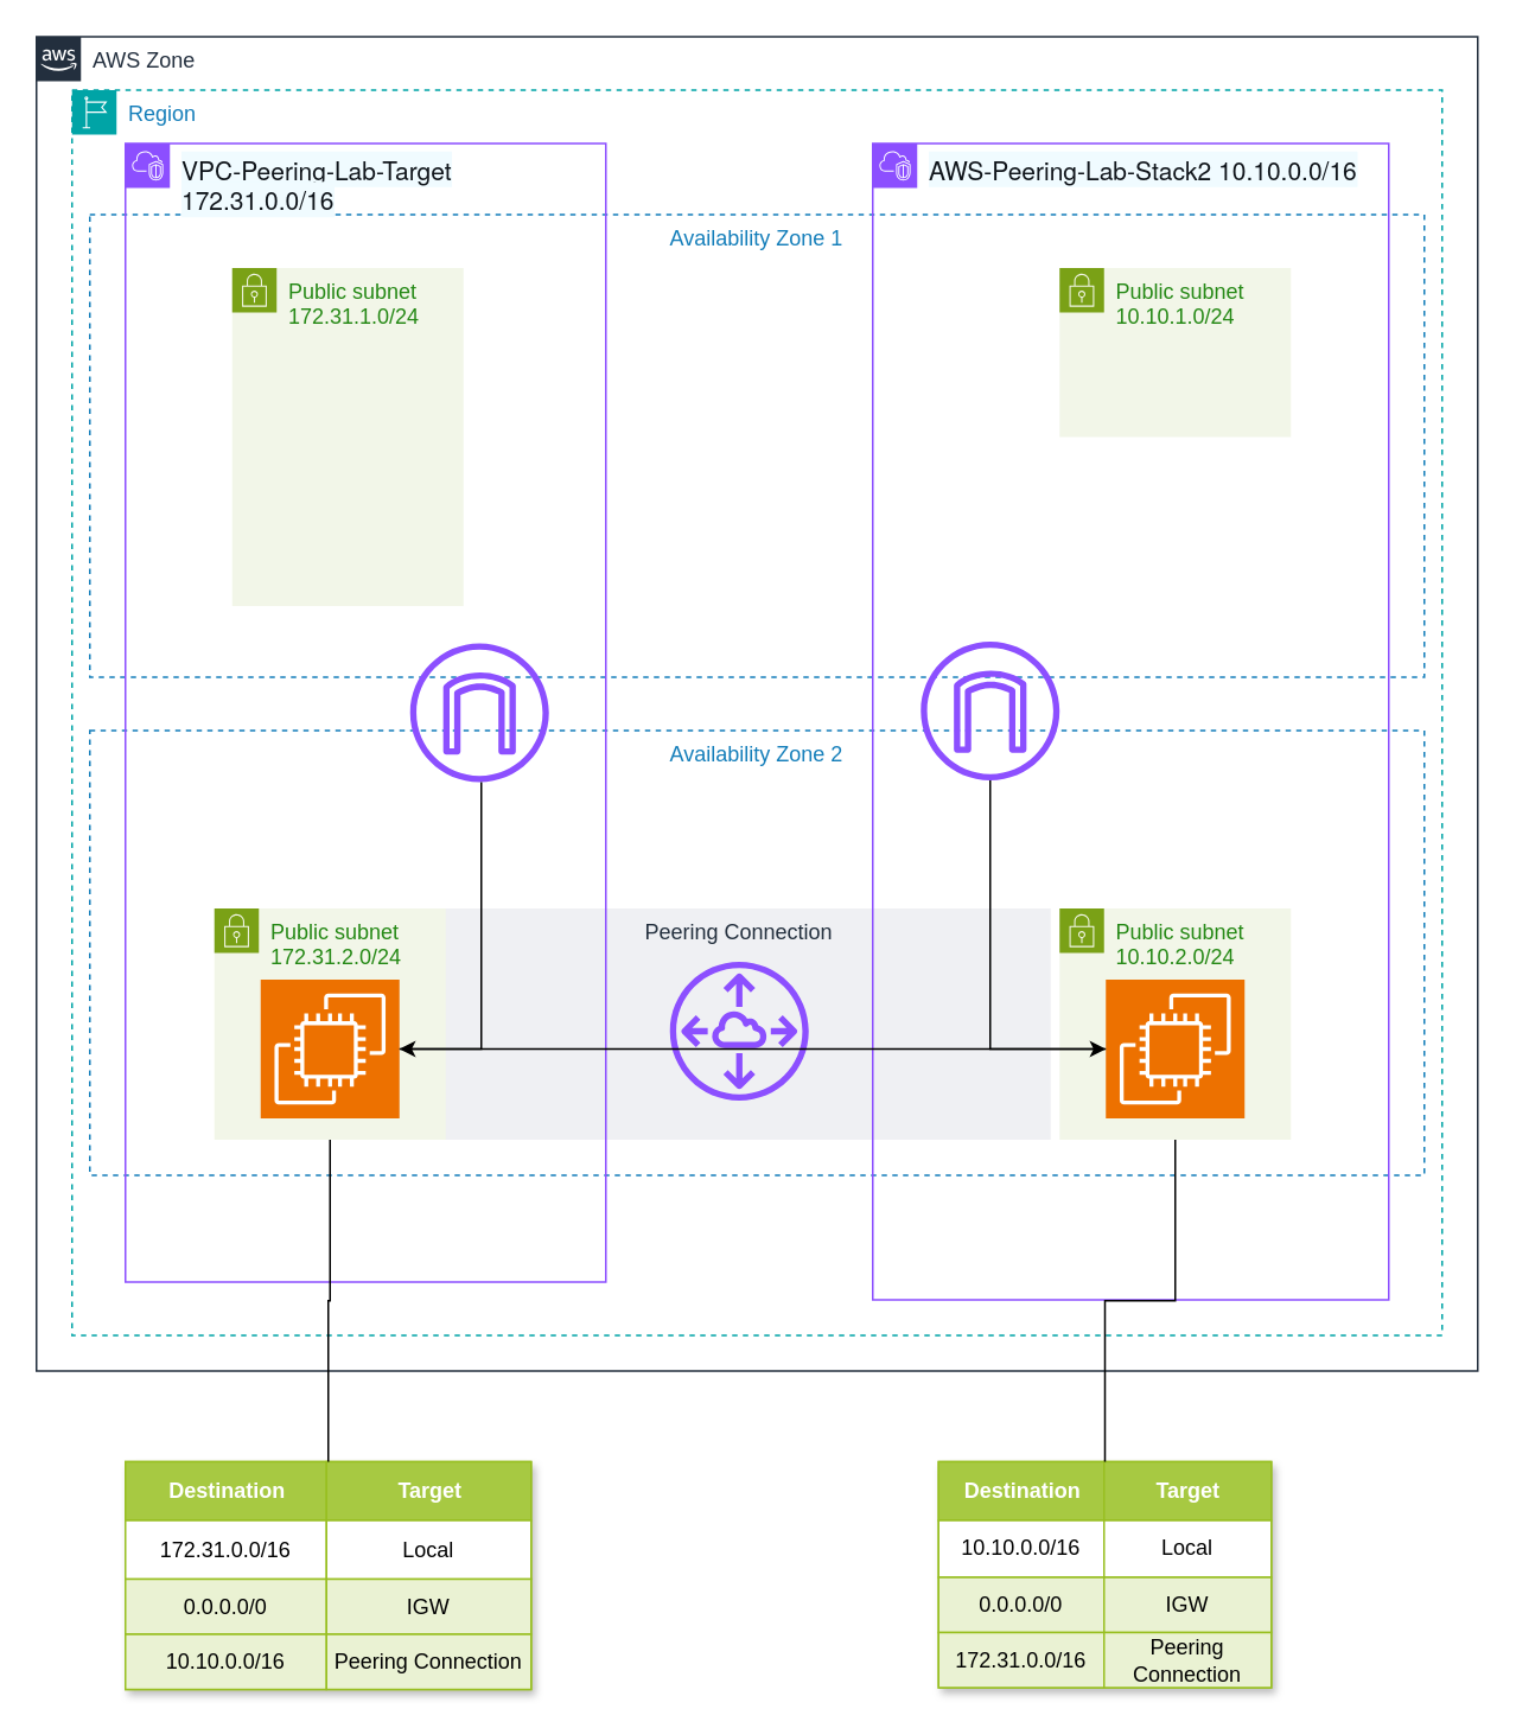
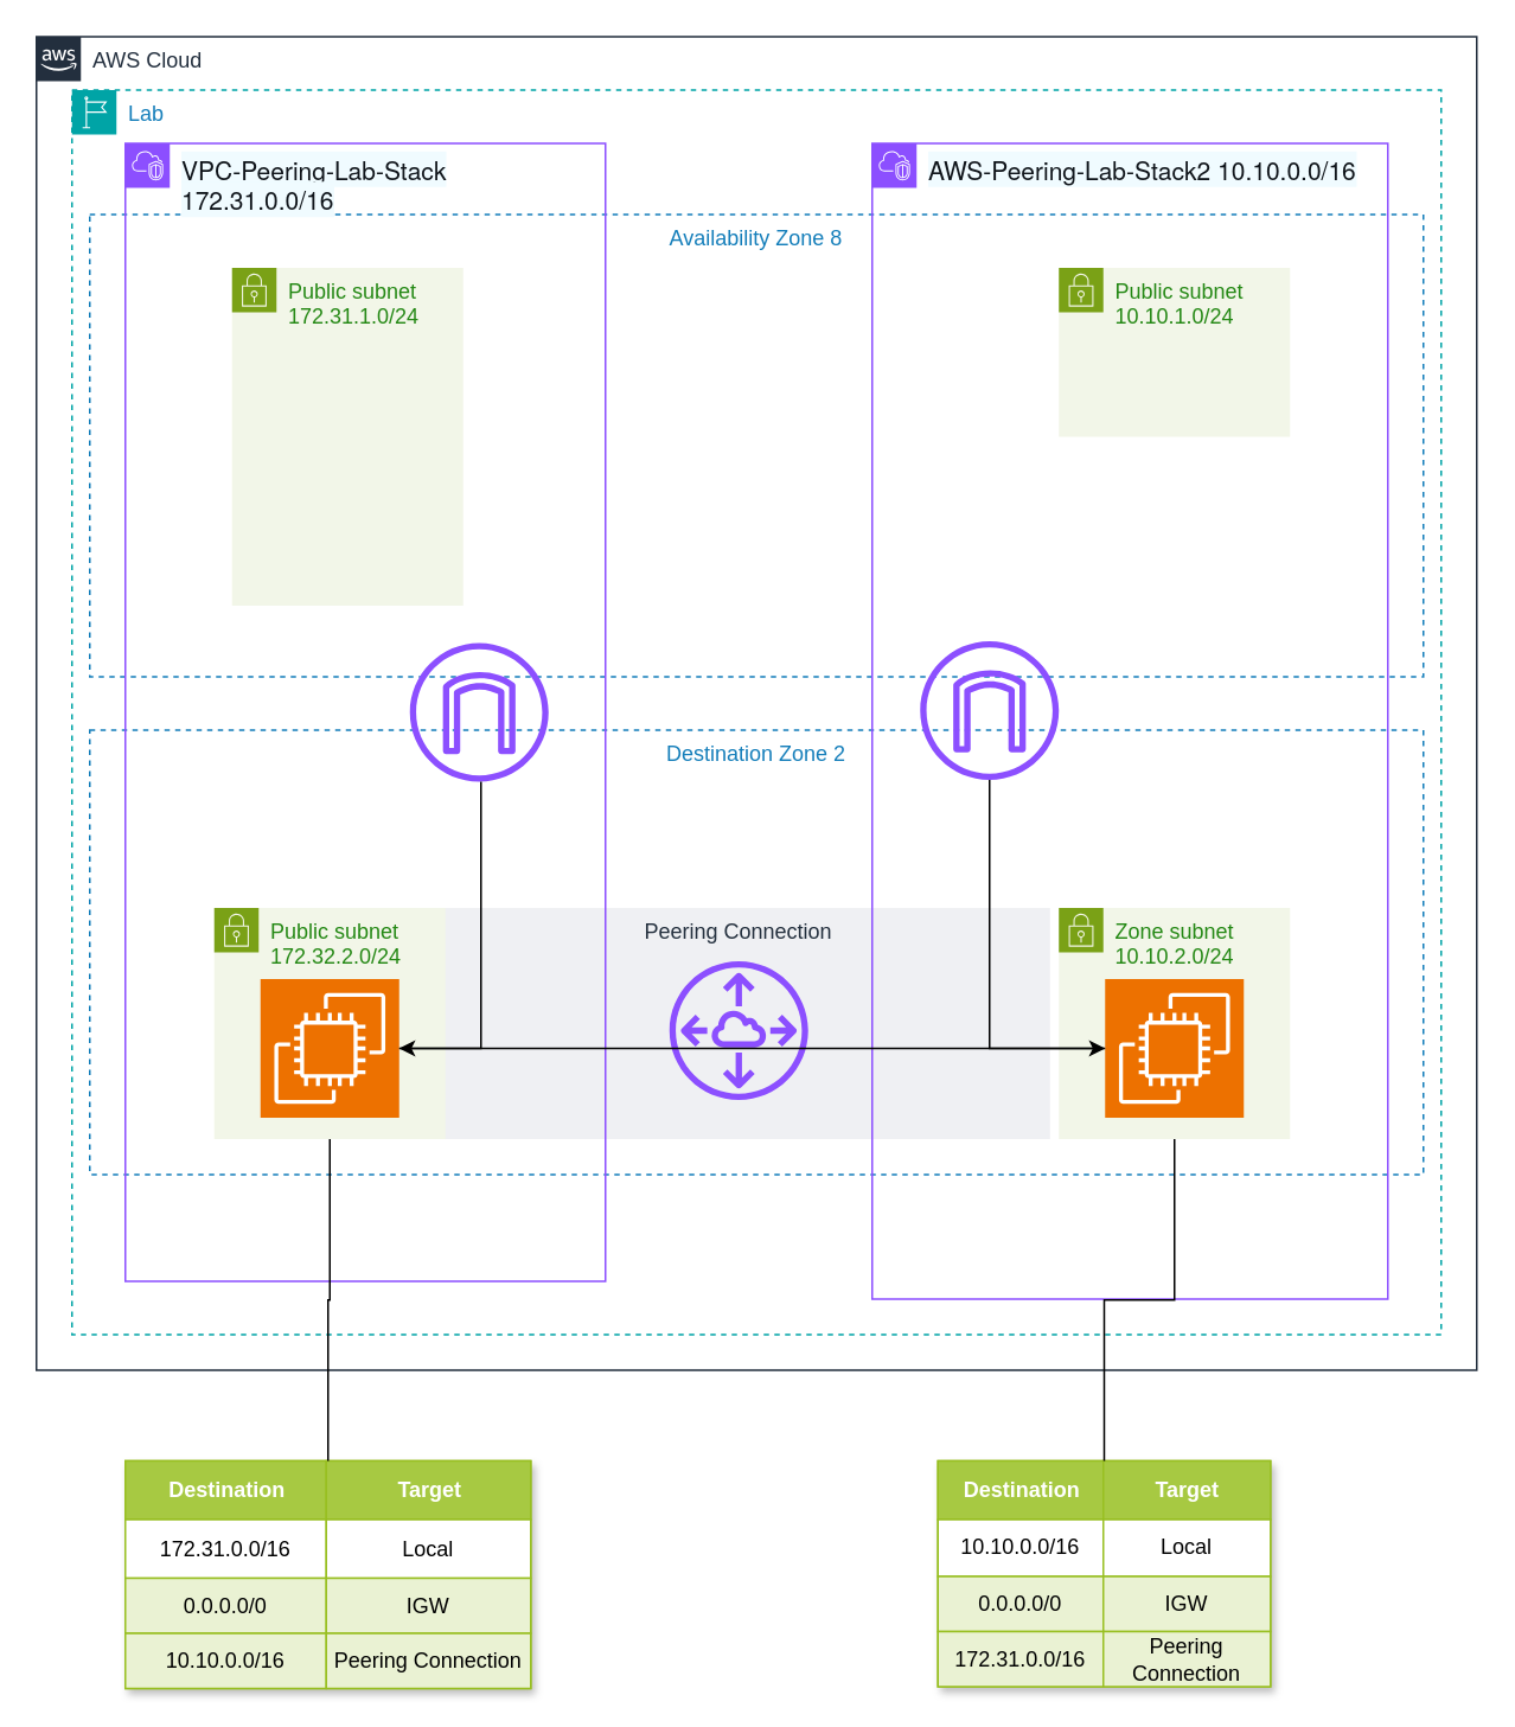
- <mxCell id="2" value="AWS Zone" style="points=[[0,0],[0.25,0],[0.5,0],[0.75,0],[1,0],[1,0.25],[1,0.5],[1,0.75],[1,1],[0.75,1],[0.5,1],[0.25,1],[0,1],[0,0.75],[0,0.5],[0,0.25]];outlineConnect=0;gradientColor=none;html=1;whiteSpace=wrap;fontSize=12;fontStyle=0;container=1;pointerEvents=0;collapsible=0;recursiveResize=0;shape=mxgraph.aws4.group;grIcon=mxgraph.aws4.group_aws_cloud_alt;strokeColor=#232F3E;fillColor=none;verticalAlign=top;align=left;spacingLeft=30;fontColor=#232F3E;dashed=0;" parent="1" vertex="1"><mxGeometry x="20" y="20" width="810" height="750" as="geometry" /></mxCell>
+ <mxCell id="2" value="AWS Cloud" style="points=[[0,0],[0.25,0],[0.5,0],[0.75,0],[1,0],[1,0.25],[1,0.5],[1,0.75],[1,1],[0.75,1],[0.5,1],[0.25,1],[0,1],[0,0.75],[0,0.5],[0,0.25]];outlineConnect=0;gradientColor=none;html=1;whiteSpace=wrap;fontSize=12;fontStyle=0;container=1;pointerEvents=0;collapsible=0;recursiveResize=0;shape=mxgraph.aws4.group;grIcon=mxgraph.aws4.group_aws_cloud_alt;strokeColor=#232F3E;fillColor=none;verticalAlign=top;align=left;spacingLeft=30;fontColor=#232F3E;dashed=0;" parent="1" vertex="1"><mxGeometry x="20" y="20" width="810" height="750" as="geometry" /></mxCell>
- <mxCell id="3" value="Region" style="points=[[0,0],[0.25,0],[0.5,0],[0.75,0],[1,0],[1,0.25],[1,0.5],[1,0.75],[1,1],[0.75,1],[0.5,1],[0.25,1],[0,1],[0,0.75],[0,0.5],[0,0.25]];outlineConnect=0;gradientColor=none;html=1;whiteSpace=wrap;fontSize=12;fontStyle=0;container=1;pointerEvents=0;collapsible=0;recursiveResize=0;shape=mxgraph.aws4.group;grIcon=mxgraph.aws4.group_region;strokeColor=#00A4A6;fillColor=none;verticalAlign=top;align=left;spacingLeft=30;fontColor=#147EBA;dashed=1;" parent="2" vertex="1"><mxGeometry x="20" y="30" width="770" height="700" as="geometry" /></mxCell>
+ <mxCell id="3" value="Lab" style="points=[[0,0],[0.25,0],[0.5,0],[0.75,0],[1,0],[1,0.25],[1,0.5],[1,0.75],[1,1],[0.75,1],[0.5,1],[0.25,1],[0,1],[0,0.75],[0,0.5],[0,0.25]];outlineConnect=0;gradientColor=none;html=1;whiteSpace=wrap;fontSize=12;fontStyle=0;container=1;pointerEvents=0;collapsible=0;recursiveResize=0;shape=mxgraph.aws4.group;grIcon=mxgraph.aws4.group_region;strokeColor=#00A4A6;fillColor=none;verticalAlign=top;align=left;spacingLeft=30;fontColor=#147EBA;dashed=1;" parent="2" vertex="1"><mxGeometry x="20" y="30" width="770" height="700" as="geometry" /></mxCell>
- <mxCell id="14" value="&lt;span style=&quot;color: rgb(15, 20, 26); font-family: &amp;quot;Amazon Ember&amp;quot;, &amp;quot;Helvetica Neue&amp;quot;, Roboto, Arial, sans-serif; font-size: 14px; background-color: rgb(240, 251, 255);&quot;&gt;VPC-Peering-Lab-Target 172.31.0.0/16&lt;/span&gt;" style="points=[[0,0],[0.25,0],[0.5,0],[0.75,0],[1,0],[1,0.25],[1,0.5],[1,0.75],[1,1],[0.75,1],[0.5,1],[0.25,1],[0,1],[0,0.75],[0,0.5],[0,0.25]];outlineConnect=0;gradientColor=none;html=1;whiteSpace=wrap;fontSize=12;fontStyle=0;container=1;pointerEvents=0;collapsible=0;recursiveResize=0;shape=mxgraph.aws4.group;grIcon=mxgraph.aws4.group_vpc2;strokeColor=#8C4FFF;fillColor=none;verticalAlign=top;align=left;spacingLeft=30;fontColor=#AAB7B8;dashed=0;" parent="13" vertex="1"><mxGeometry width="270" height="640" as="geometry" /></mxCell>
+ <mxCell id="14" value="&lt;span style=&quot;color: rgb(15, 20, 26); font-family: &amp;quot;Amazon Ember&amp;quot;, &amp;quot;Helvetica Neue&amp;quot;, Roboto, Arial, sans-serif; font-size: 14px; background-color: rgb(240, 251, 255);&quot;&gt;VPC-Peering-Lab-Stack 172.31.0.0/16&lt;/span&gt;" style="points=[[0,0],[0.25,0],[0.5,0],[0.75,0],[1,0],[1,0.25],[1,0.5],[1,0.75],[1,1],[0.75,1],[0.5,1],[0.25,1],[0,1],[0,0.75],[0,0.5],[0,0.25]];outlineConnect=0;gradientColor=none;html=1;whiteSpace=wrap;fontSize=12;fontStyle=0;container=1;pointerEvents=0;collapsible=0;recursiveResize=0;shape=mxgraph.aws4.group;grIcon=mxgraph.aws4.group_vpc2;strokeColor=#8C4FFF;fillColor=none;verticalAlign=top;align=left;spacingLeft=30;fontColor=#AAB7B8;dashed=0;" parent="13" vertex="1"><mxGeometry width="270" height="640" as="geometry" /></mxCell>
- <mxCell id="4" value="Availability Zone 1" style="fillColor=none;strokeColor=#147EBA;dashed=1;verticalAlign=top;fontStyle=0;fontColor=#147EBA;whiteSpace=wrap;html=1;container=1;" parent="3" vertex="1"><mxGeometry x="10" y="70" width="750" height="260" as="geometry" /></mxCell>
+ <mxCell id="4" value="Availability Zone 8" style="fillColor=none;strokeColor=#147EBA;dashed=1;verticalAlign=top;fontStyle=0;fontColor=#147EBA;whiteSpace=wrap;html=1;container=1;" parent="3" vertex="1"><mxGeometry x="10" y="70" width="750" height="260" as="geometry" /></mxCell>
- <mxCell id="5" value="Availability Zone 2" style="fillColor=none;strokeColor=#147EBA;dashed=1;verticalAlign=top;fontStyle=0;fontColor=#147EBA;whiteSpace=wrap;html=1;" parent="3" vertex="1"><mxGeometry x="10" y="360" width="750" height="250" as="geometry" /></mxCell>
+ <mxCell id="5" value="Destination Zone 2" style="fillColor=none;strokeColor=#147EBA;dashed=1;verticalAlign=top;fontStyle=0;fontColor=#147EBA;whiteSpace=wrap;html=1;" parent="3" vertex="1"><mxGeometry x="10" y="360" width="750" height="250" as="geometry" /></mxCell>
- <mxCell id="17" value="Public subnet&lt;div&gt;172.31.2.0/&lt;span style=&quot;background-color: transparent; color: light-dark(rgb(36, 136, 20), rgb(85, 171, 71));&quot;&gt;24&lt;/span&gt;&lt;/div&gt;" style="points=[[0,0],[0.25,0],[0.5,0],[0.75,0],[1,0],[1,0.25],[1,0.5],[1,0.75],[1,1],[0.75,1],[0.5,1],[0.25,1],[0,1],[0,0.75],[0,0.5],[0,0.25]];outlineConnect=0;gradientColor=none;html=1;whiteSpace=wrap;fontSize=12;fontStyle=0;container=1;pointerEvents=0;collapsible=0;recursiveResize=0;shape=mxgraph.aws4.group;grIcon=mxgraph.aws4.group_security_group;grStroke=0;strokeColor=#7AA116;fillColor=#F2F6E8;verticalAlign=top;align=left;spacingLeft=30;fontColor=#248814;dashed=0;" parent="3" vertex="1"><mxGeometry x="80" y="460" width="130" height="130" as="geometry" /></mxCell>
+ <mxCell id="17" value="Public subnet&lt;div&gt;172.32.2.0/&lt;span style=&quot;background-color: transparent; color: light-dark(rgb(36, 136, 20), rgb(85, 171, 71));&quot;&gt;24&lt;/span&gt;&lt;/div&gt;" style="points=[[0,0],[0.25,0],[0.5,0],[0.75,0],[1,0],[1,0.25],[1,0.5],[1,0.75],[1,1],[0.75,1],[0.5,1],[0.25,1],[0,1],[0,0.75],[0,0.5],[0,0.25]];outlineConnect=0;gradientColor=none;html=1;whiteSpace=wrap;fontSize=12;fontStyle=0;container=1;pointerEvents=0;collapsible=0;recursiveResize=0;shape=mxgraph.aws4.group;grIcon=mxgraph.aws4.group_security_group;grStroke=0;strokeColor=#7AA116;fillColor=#F2F6E8;verticalAlign=top;align=left;spacingLeft=30;fontColor=#248814;dashed=0;" parent="3" vertex="1"><mxGeometry x="80" y="460" width="130" height="130" as="geometry" /></mxCell>
- <mxCell id="9" value="Public subnet&lt;div&gt;10.10.2.0/&lt;span style=&quot;background-color: transparent; color: light-dark(rgb(36, 136, 20), rgb(85, 171, 71));&quot;&gt;24&lt;/span&gt;&lt;/div&gt;" style="points=[[0,0],[0.25,0],[0.5,0],[0.75,0],[1,0],[1,0.25],[1,0.5],[1,0.75],[1,1],[0.75,1],[0.5,1],[0.25,1],[0,1],[0,0.75],[0,0.5],[0,0.25]];outlineConnect=0;gradientColor=none;html=1;whiteSpace=wrap;fontSize=12;fontStyle=0;container=1;pointerEvents=0;collapsible=0;recursiveResize=0;shape=mxgraph.aws4.group;grIcon=mxgraph.aws4.group_security_group;grStroke=0;strokeColor=#7AA116;fillColor=#F2F6E8;verticalAlign=top;align=left;spacingLeft=30;fontColor=#248814;dashed=0;" parent="7" vertex="1"><mxGeometry x="105" y="430" width="130" height="130" as="geometry" /></mxCell>
+ <mxCell id="9" value="Zone subnet&lt;div&gt;10.10.2.0/&lt;span style=&quot;background-color: transparent; color: light-dark(rgb(36, 136, 20), rgb(85, 171, 71));&quot;&gt;24&lt;/span&gt;&lt;/div&gt;" style="points=[[0,0],[0.25,0],[0.5,0],[0.75,0],[1,0],[1,0.25],[1,0.5],[1,0.75],[1,1],[0.75,1],[0.5,1],[0.25,1],[0,1],[0,0.75],[0,0.5],[0,0.25]];outlineConnect=0;gradientColor=none;html=1;whiteSpace=wrap;fontSize=12;fontStyle=0;container=1;pointerEvents=0;collapsible=0;recursiveResize=0;shape=mxgraph.aws4.group;grIcon=mxgraph.aws4.group_security_group;grStroke=0;strokeColor=#7AA116;fillColor=#F2F6E8;verticalAlign=top;align=left;spacingLeft=30;fontColor=#248814;dashed=0;" parent="7" vertex="1"><mxGeometry x="105" y="430" width="130" height="130" as="geometry" /></mxCell>
